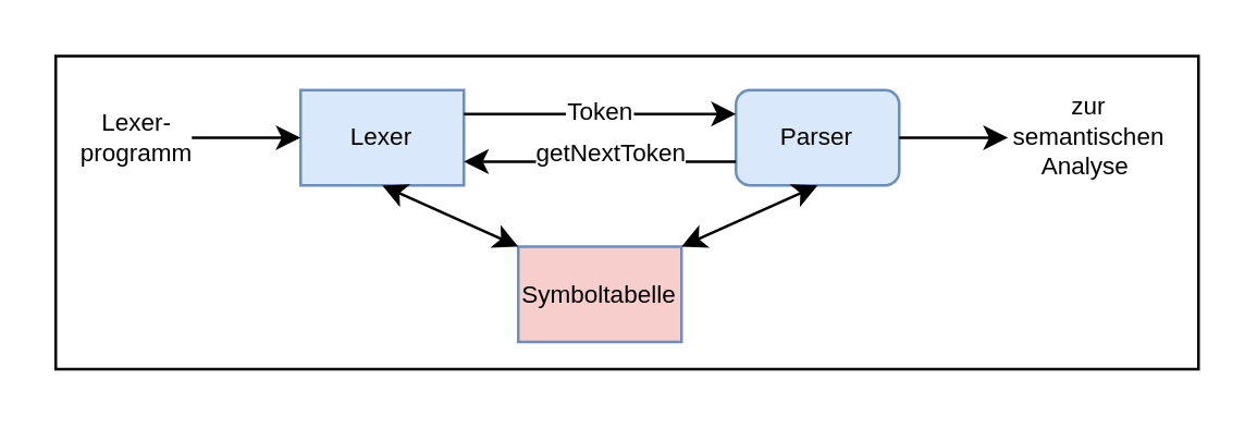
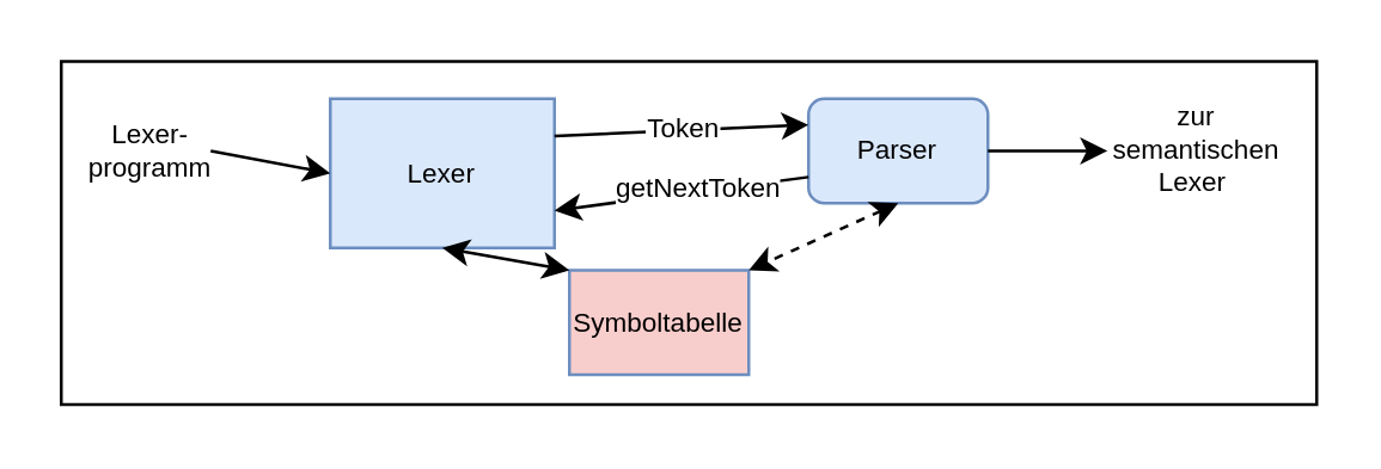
- <mxCell id="3" value="Lexer" style="rounded=0;whiteSpace=wrap;html=1;fillColor=#dae8fc;strokeColor=#6c8ebf;fontSize=9;" vertex="1" parent="1"><mxGeometry x="110" y="32.5" width="60" height="35" as="geometry" /></mxCell>
+ <mxCell id="3" value="Lexer" style="rounded=0;whiteSpace=wrap;html=1;fillColor=#dae8fc;strokeColor=#6c8ebf;fontSize=9;" vertex="1" parent="1"><mxGeometry x="110" y="32.5" width="75" height="50" as="geometry" /></mxCell>
- <mxCell id="12" value="zur semantischen Analyse&amp;nbsp;" style="text;html=1;strokeColor=none;fillColor=none;align=center;verticalAlign=middle;whiteSpace=wrap;rounded=0;fontSize=9;" vertex="1" parent="1"><mxGeometry x="380" y="40" width="40" height="20" as="geometry" /></mxCell>
+ <mxCell id="12" value="zur semantischen Lexer&amp;nbsp;" style="text;html=1;strokeColor=none;fillColor=none;align=center;verticalAlign=middle;whiteSpace=wrap;rounded=0;fontSize=9;" vertex="1" parent="1"><mxGeometry x="380" y="40" width="40" height="20" as="geometry" /></mxCell>
- <mxCell id="7" value="" style="endArrow=classic;startArrow=classic;html=1;exitX=0.5;exitY=1;exitDx=0;exitDy=0;entryX=1;entryY=0;entryDx=0;entryDy=0;" edge="1" parent="1" source="4" target="5"><mxGeometry width="50" height="50" relative="1" as="geometry"><mxPoint x="210" y="90" as="sourcePoint" /><mxPoint x="270" y="150" as="targetPoint" /></mxGeometry></mxCell>
+ <mxCell id="7" value="" style="endArrow=classic;startArrow=classic;html=1;exitX=0.5;exitY=1;exitDx=0;exitDy=0;entryX=1;entryY=0;entryDx=0;entryDy=0;dashed=1;" edge="1" parent="1" source="4" target="5"><mxGeometry width="50" height="50" relative="1" as="geometry"><mxPoint x="210" y="90" as="sourcePoint" /><mxPoint x="270" y="150" as="targetPoint" /></mxGeometry></mxCell>
